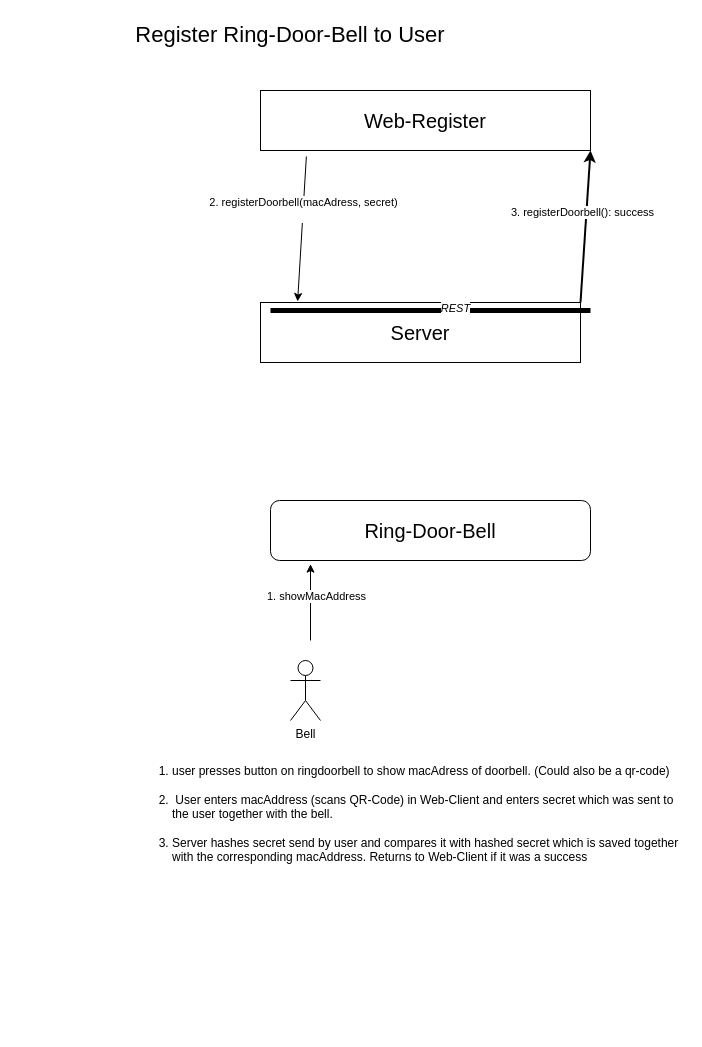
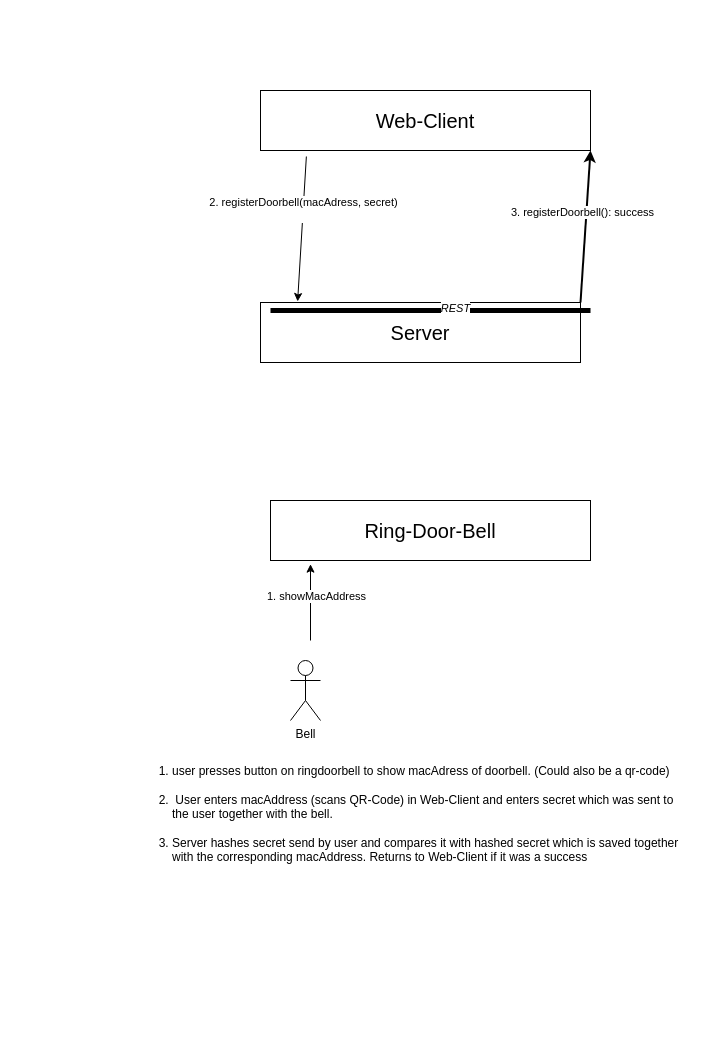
- <mxCell id="5" value="&lt;font style=&quot;font-size: 22px;&quot;&gt;Register Ring-Door-Bell to User&lt;/font&gt; " style="text;html=1;align=center;verticalAlign=middle;whiteSpace=wrap;rounded=0;" parent="1" vertex="1"><mxGeometry x="20" y="20" width="540" height="30" as="geometry" /></mxCell>
- <mxCell id="3" value="&lt;font style=&quot;font-size: 20px;&quot;&gt;Web-Register&lt;/font&gt;" style="rounded=0;whiteSpace=wrap;html=1;" parent="1" vertex="1"><mxGeometry x="260" y="90" width="330" height="60" as="geometry" /></mxCell>
+ <mxCell id="3" value="&lt;font style=&quot;font-size: 20px;&quot;&gt;Web-Client&lt;/font&gt;" style="rounded=0;whiteSpace=wrap;html=1;" parent="1" vertex="1"><mxGeometry x="260" y="90" width="330" height="60" as="geometry" /></mxCell>
- <mxCell id="4" value="&lt;font style=&quot;font-size: 20px;&quot;&gt;Ring-Door-Bell&lt;/font&gt;" style="whiteSpace=wrap;html=1;rounded=1;" parent="1" vertex="1"><mxGeometry x="270" y="500" width="320" height="60" as="geometry" /></mxCell>
+ <mxCell id="4" value="&lt;font style=&quot;font-size: 20px;&quot;&gt;Ring-Door-Bell&lt;/font&gt;" style="rounded=0;whiteSpace=wrap;html=1;" parent="1" vertex="1"><mxGeometry x="270" y="500" width="320" height="60" as="geometry" /></mxCell>
